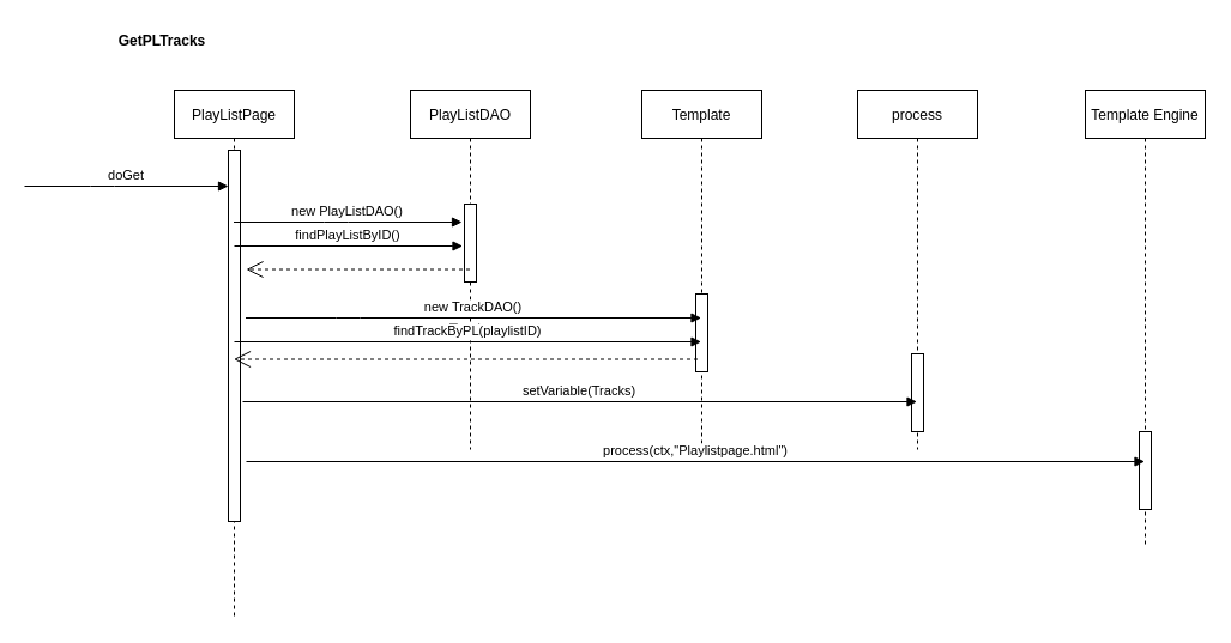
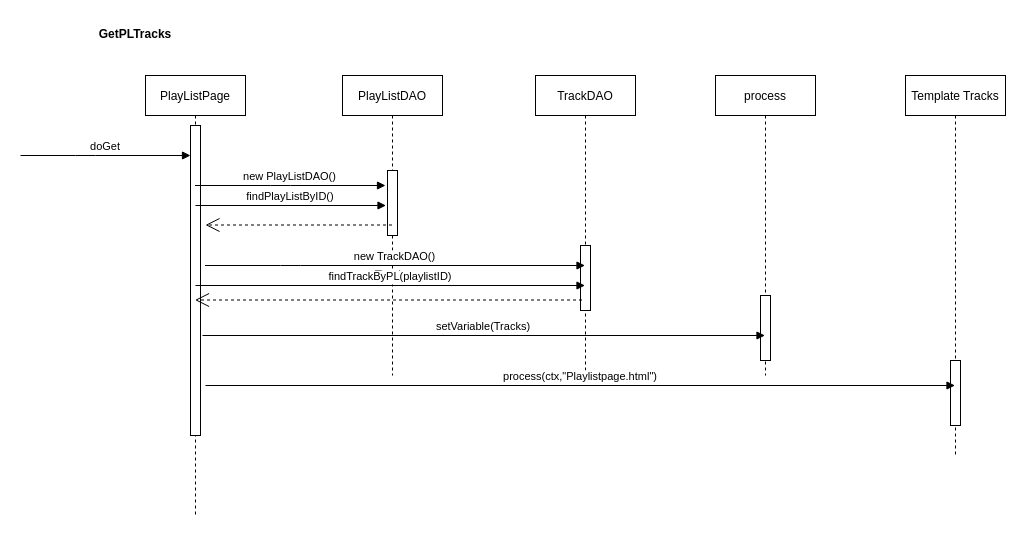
- <mxCell id="9" value="Template" style="shape=umlLifeline;perimeter=lifelinePerimeter;container=1;collapsible=0;recursiveResize=0;rounded=0;shadow=0;strokeWidth=1;" vertex="1" parent="1"><mxGeometry x="535" y="75" width="100" height="300" as="geometry" /></mxCell>
+ <mxCell id="9" value="TrackDAO" style="shape=umlLifeline;perimeter=lifelinePerimeter;container=1;collapsible=0;recursiveResize=0;rounded=0;shadow=0;strokeWidth=1;" vertex="1" parent="1"><mxGeometry x="535" y="75" width="100" height="300" as="geometry" /></mxCell>
- <mxCell id="14" value="Template Engine" style="shape=umlLifeline;perimeter=lifelinePerimeter;container=1;collapsible=0;recursiveResize=0;rounded=0;shadow=0;strokeWidth=1;" vertex="1" parent="1"><mxGeometry x="905" y="75" width="100" height="380" as="geometry" /></mxCell>
+ <mxCell id="14" value="Template Tracks" style="shape=umlLifeline;perimeter=lifelinePerimeter;container=1;collapsible=0;recursiveResize=0;rounded=0;shadow=0;strokeWidth=1;" vertex="1" parent="1"><mxGeometry x="905" y="75" width="100" height="380" as="geometry" /></mxCell>
